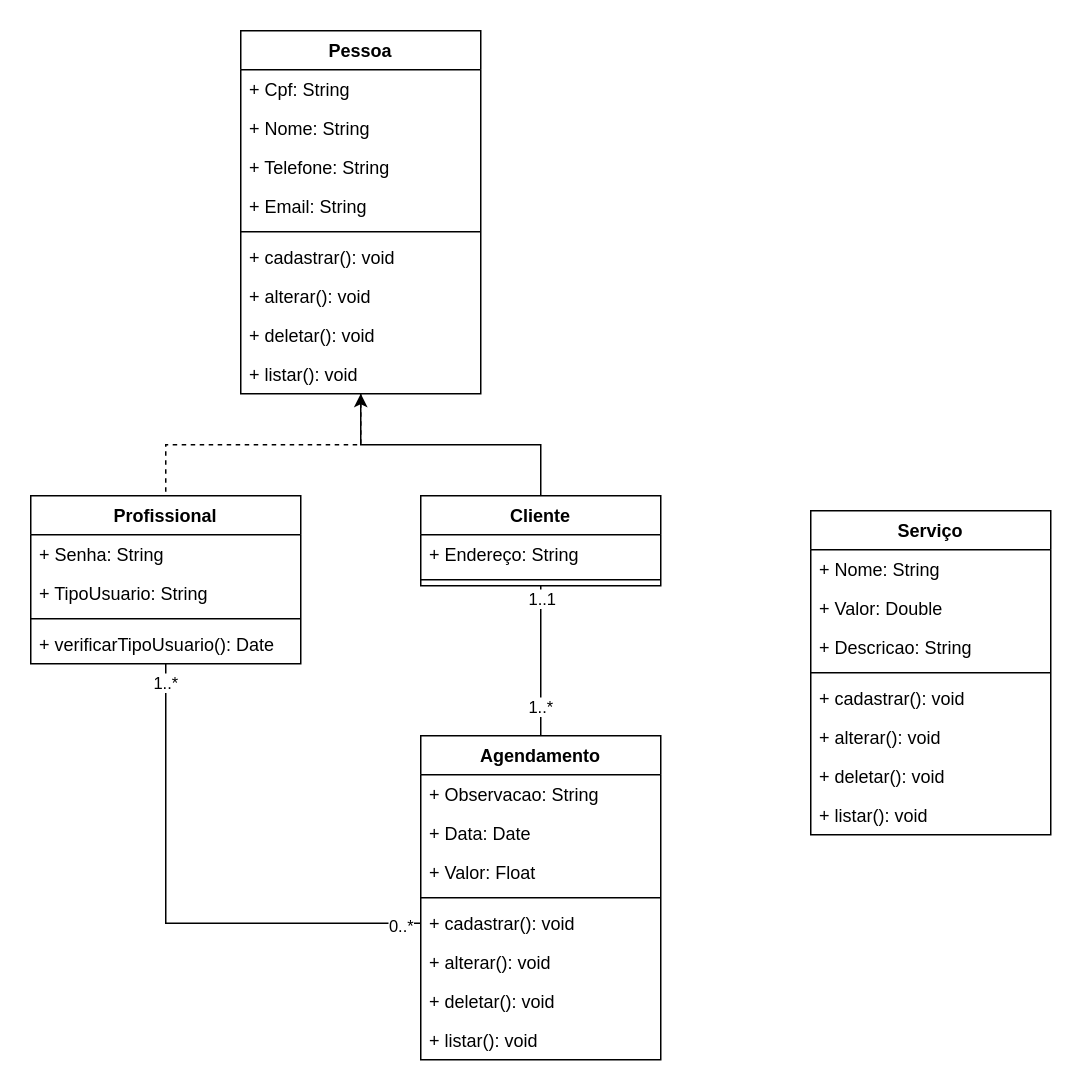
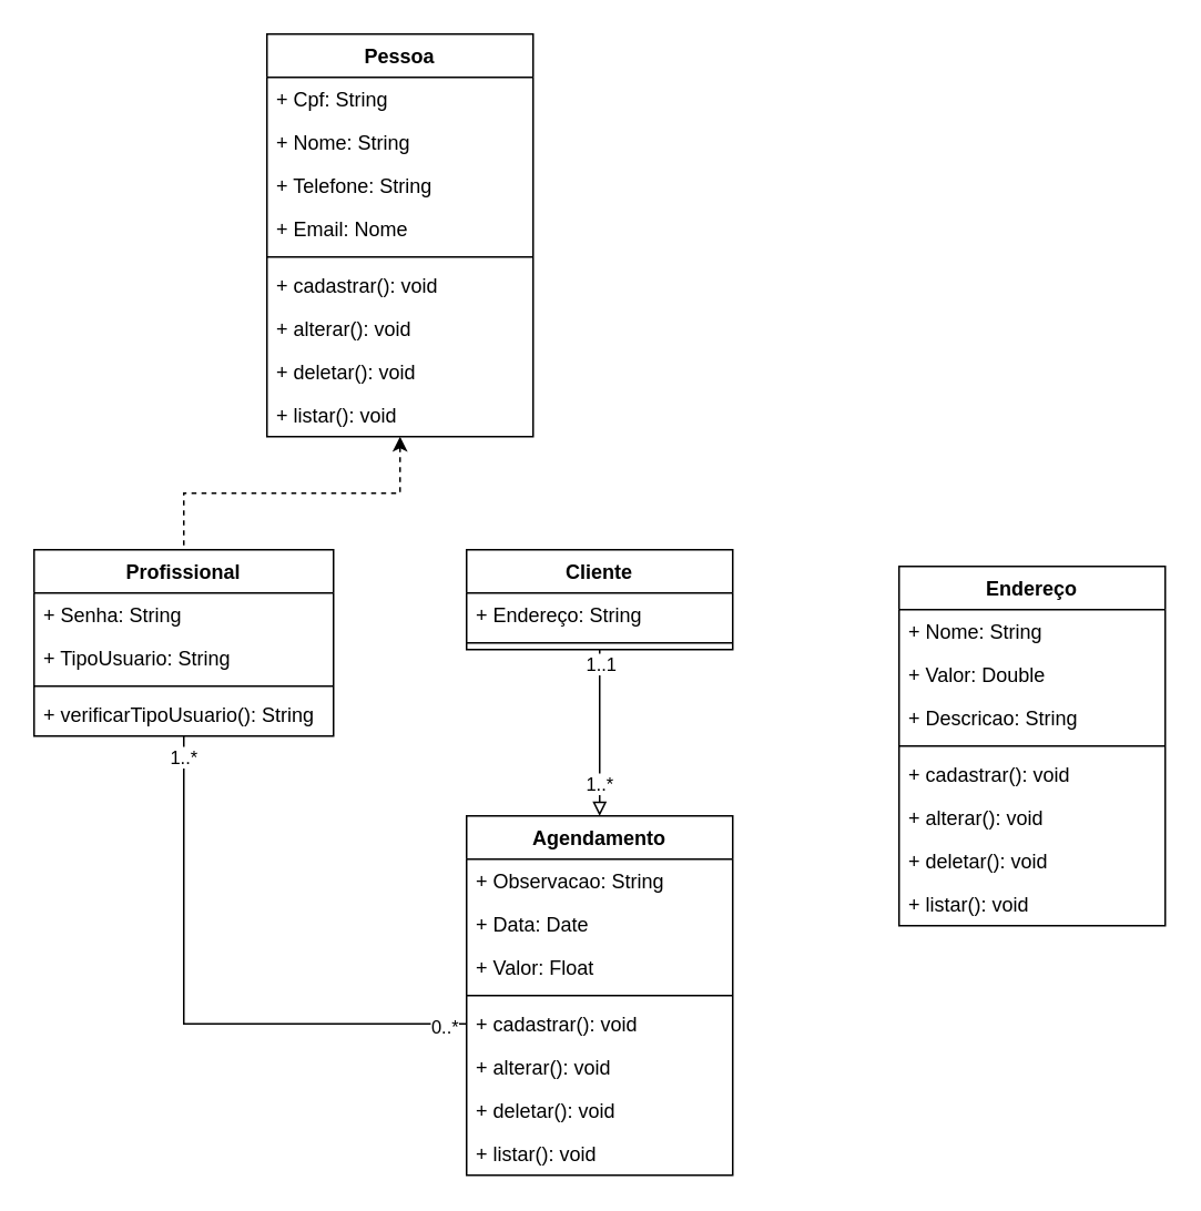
- <mxCell id="39" value="+ Email: String" style="text;strokeColor=none;fillColor=none;align=left;verticalAlign=top;spacingLeft=4;spacingRight=4;overflow=hidden;rotatable=0;points=[[0,0.5],[1,0.5]];portConstraint=eastwest;" parent="35" vertex="1"><mxGeometry y="104" width="160" height="26" as="geometry" /></mxCell>
+ <mxCell id="39" value="+ Email: Nome" style="text;strokeColor=none;fillColor=none;align=left;verticalAlign=top;spacingLeft=4;spacingRight=4;overflow=hidden;rotatable=0;points=[[0,0.5],[1,0.5]];portConstraint=eastwest;" parent="35" vertex="1"><mxGeometry y="104" width="160" height="26" as="geometry" /></mxCell>
- <mxCell id="33" style="edgeStyle=orthogonalEdgeStyle;rounded=0;orthogonalLoop=1;jettySize=auto;html=1;entryX=0.5;entryY=0;entryDx=0;entryDy=0;endArrow=none;endFill=0;" parent="1" source="35" target="12" edge="1"><mxGeometry relative="1" as="geometry" /></mxCell>
- <mxCell id="15" value="Serviço" style="swimlane;fontStyle=1;align=center;verticalAlign=top;childLayout=stackLayout;horizontal=1;startSize=26;horizontalStack=0;resizeParent=1;resizeParentMax=0;resizeLast=0;collapsible=1;marginBottom=0;fillColor=none;" parent="1" vertex="1"><mxGeometry x="540" y="340" width="160" height="216" as="geometry" /></mxCell>
+ <mxCell id="15" value="Endereço" style="swimlane;fontStyle=1;align=center;verticalAlign=top;childLayout=stackLayout;horizontal=1;startSize=26;horizontalStack=0;resizeParent=1;resizeParentMax=0;resizeLast=0;collapsible=1;marginBottom=0;fillColor=none;" parent="1" vertex="1"><mxGeometry x="540" y="340" width="160" height="216" as="geometry" /></mxCell>
- <mxCell id="8" value="+ verificarTipoUsuario(): Date" style="text;strokeColor=none;fillColor=none;align=left;verticalAlign=top;spacingLeft=4;spacingRight=4;overflow=hidden;rotatable=0;points=[[0,0.5],[1,0.5]];portConstraint=eastwest;" parent="4" vertex="1"><mxGeometry y="86" width="180" height="26" as="geometry" /></mxCell>
+ <mxCell id="8" value="+ verificarTipoUsuario(): String" style="text;strokeColor=none;fillColor=none;align=left;verticalAlign=top;spacingLeft=4;spacingRight=4;overflow=hidden;rotatable=0;points=[[0,0.5],[1,0.5]];portConstraint=eastwest;" parent="4" vertex="1"><mxGeometry y="86" width="180" height="26" as="geometry" /></mxCell>
- <mxCell id="9" style="edgeStyle=orthogonalEdgeStyle;rounded=0;orthogonalLoop=1;jettySize=auto;html=1;startArrow=none;startFill=0;endArrow=none;endFill=0;entryX=0.5;entryY=0;entryDx=0;entryDy=0;" parent="1" source="12" target="24" edge="1"><mxGeometry relative="1" as="geometry" /></mxCell>
+ <mxCell id="9" style="edgeStyle=orthogonalEdgeStyle;rounded=0;orthogonalLoop=1;jettySize=auto;html=1;startArrow=none;startFill=0;endArrow=block;endFill=0;entryX=0.5;entryY=0;entryDx=0;entryDy=0;" parent="1" source="12" target="24" edge="1"><mxGeometry relative="1" as="geometry" /></mxCell>
